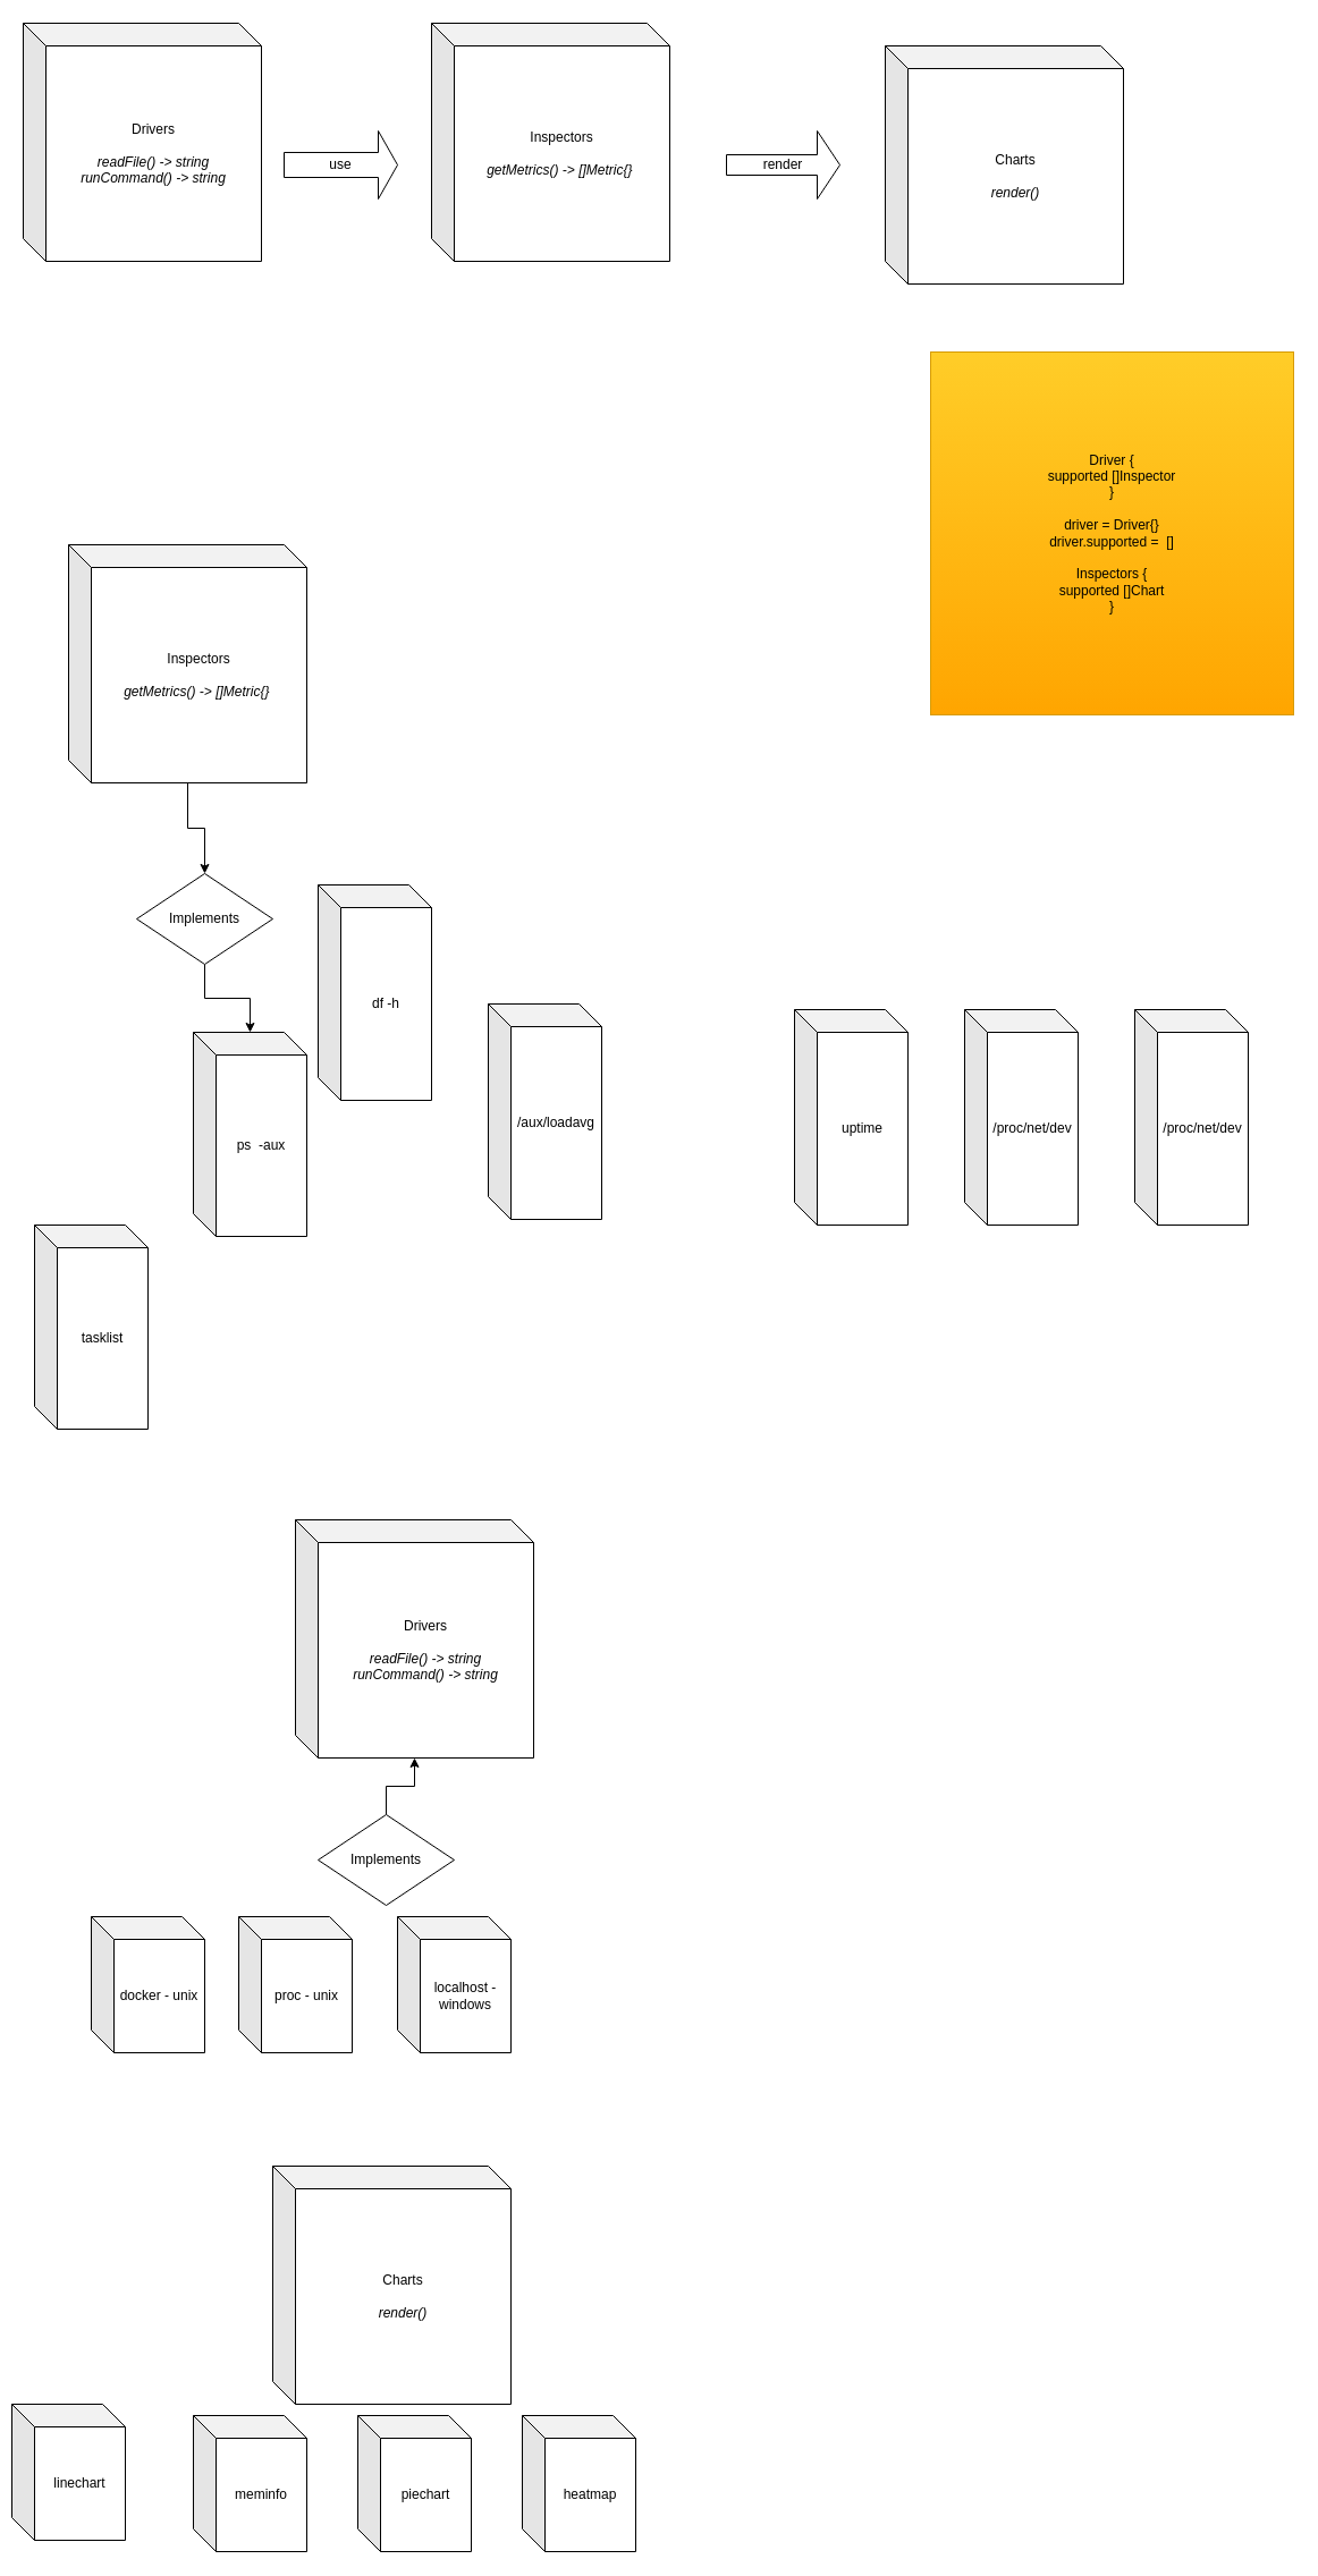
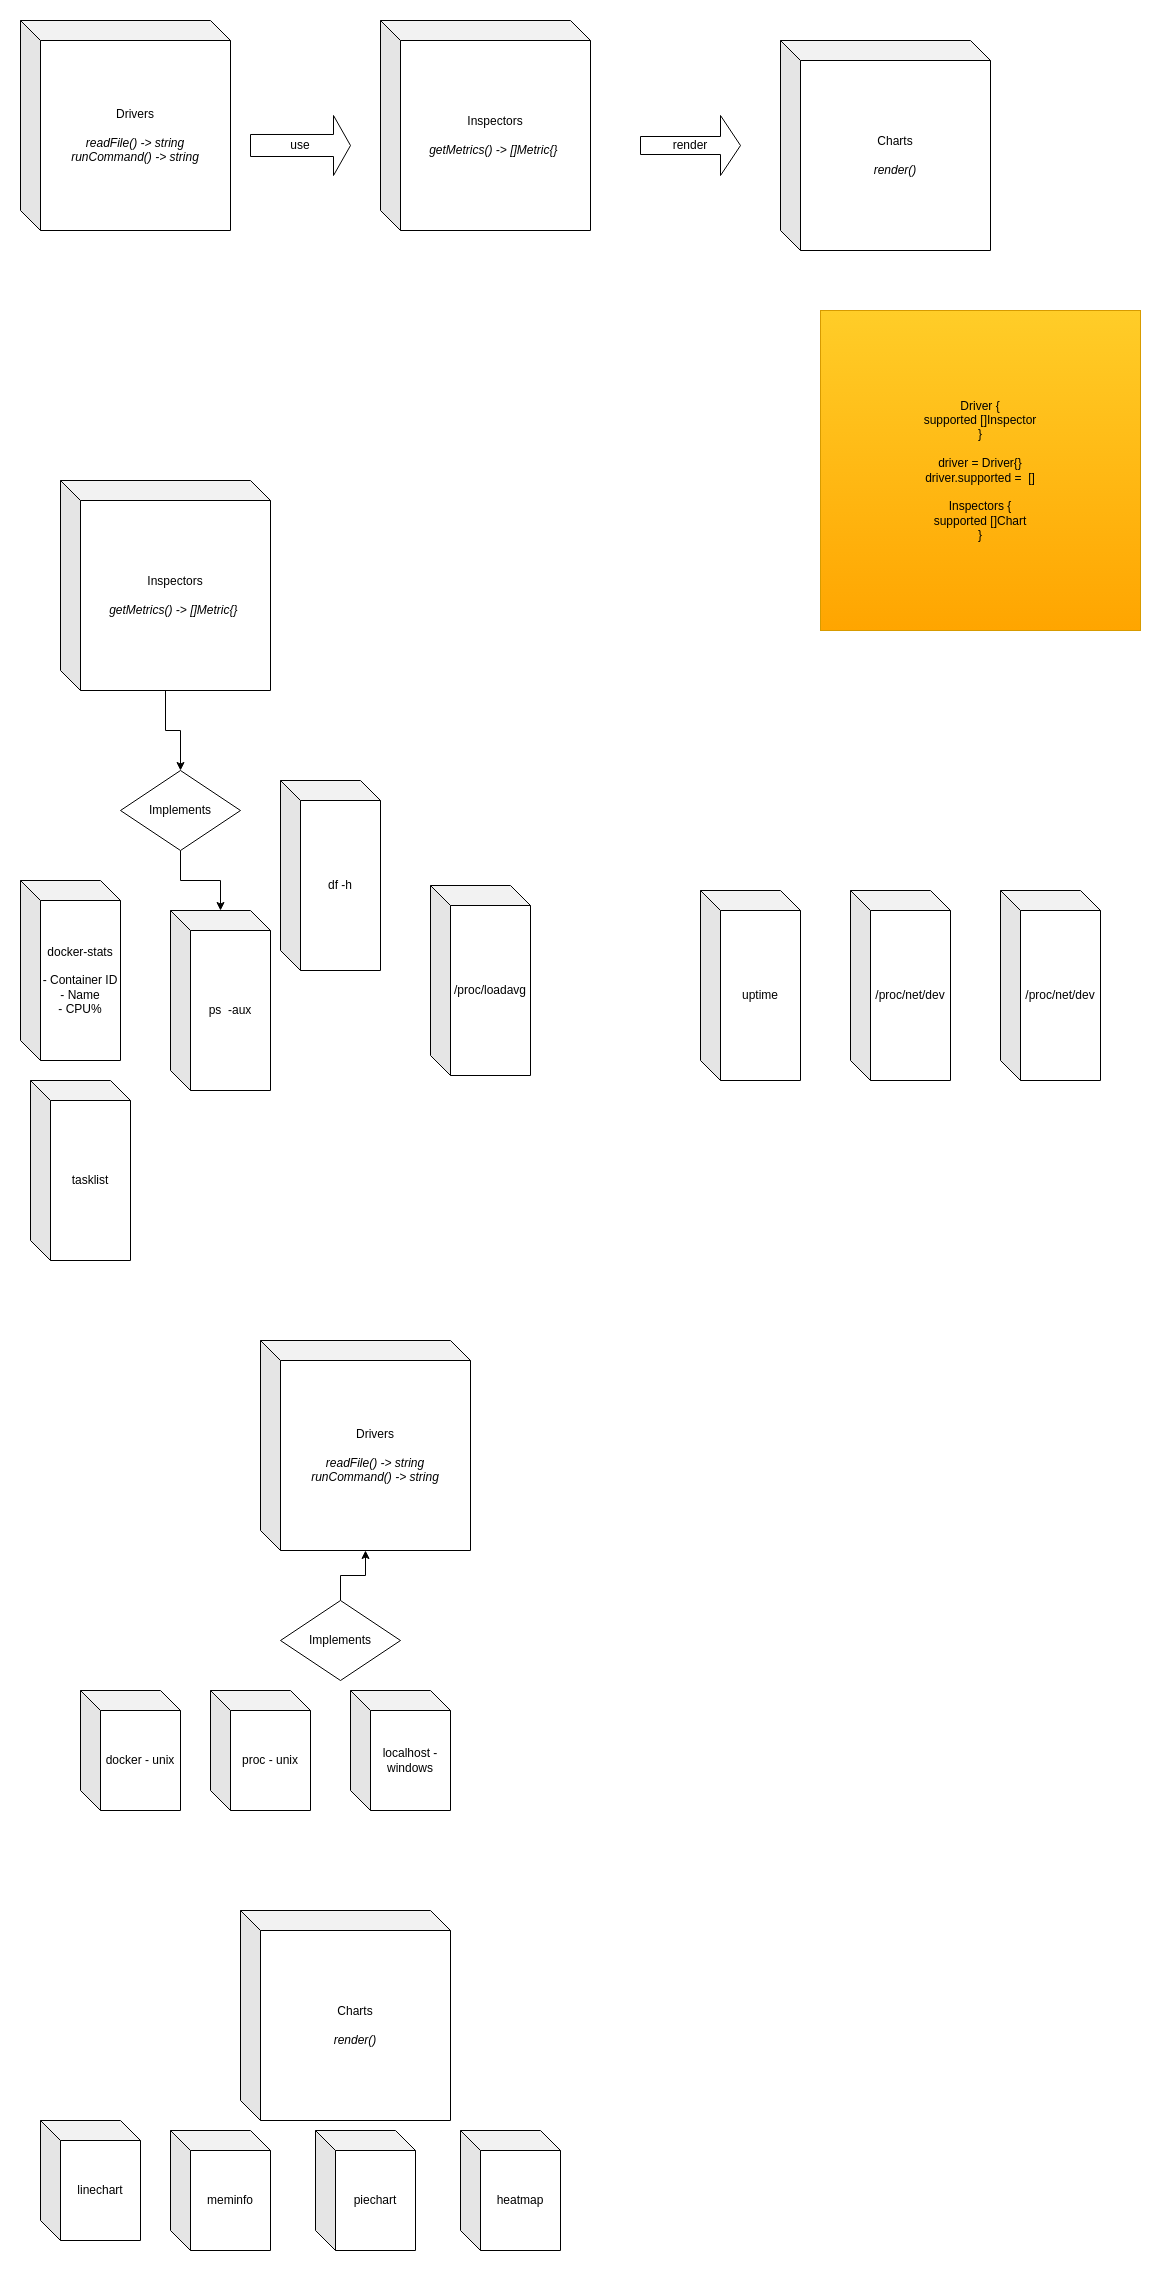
+ <mxCell id="6" value="docker-stats&lt;br&gt;&lt;br&gt;- Container ID&lt;br&gt;- Name&lt;br&gt;- CPU%&lt;br&gt;" style="shape=cube;whiteSpace=wrap;html=1;boundedLbl=1;backgroundOutline=1;darkOpacity=0.05;darkOpacity2=0.1;" vertex="1" parent="1"><mxGeometry x="20" y="880" width="100" height="180" as="geometry" /></mxCell>
- <mxCell id="9" value="/aux/loadavg" style="shape=cube;whiteSpace=wrap;html=1;boundedLbl=1;backgroundOutline=1;darkOpacity=0.05;darkOpacity2=0.1;" vertex="1" parent="1"><mxGeometry x="430" y="885" width="100" height="190" as="geometry" /></mxCell>
+ <mxCell id="9" value="/proc/loadavg" style="shape=cube;whiteSpace=wrap;html=1;boundedLbl=1;backgroundOutline=1;darkOpacity=0.05;darkOpacity2=0.1;" vertex="1" parent="1"><mxGeometry x="430" y="885" width="100" height="190" as="geometry" /></mxCell>
- <mxCell id="20" value="linechart" style="shape=cube;whiteSpace=wrap;html=1;boundedLbl=1;backgroundOutline=1;darkOpacity=0.05;darkOpacity2=0.1;" vertex="1" parent="1"><mxGeometry x="10" y="2120" width="100" height="120" as="geometry" /></mxCell>
+ <mxCell id="20" value="linechart" style="shape=cube;whiteSpace=wrap;html=1;boundedLbl=1;backgroundOutline=1;darkOpacity=0.05;darkOpacity2=0.1;" vertex="1" parent="1"><mxGeometry x="40" y="2120" width="100" height="120" as="geometry" /></mxCell>
